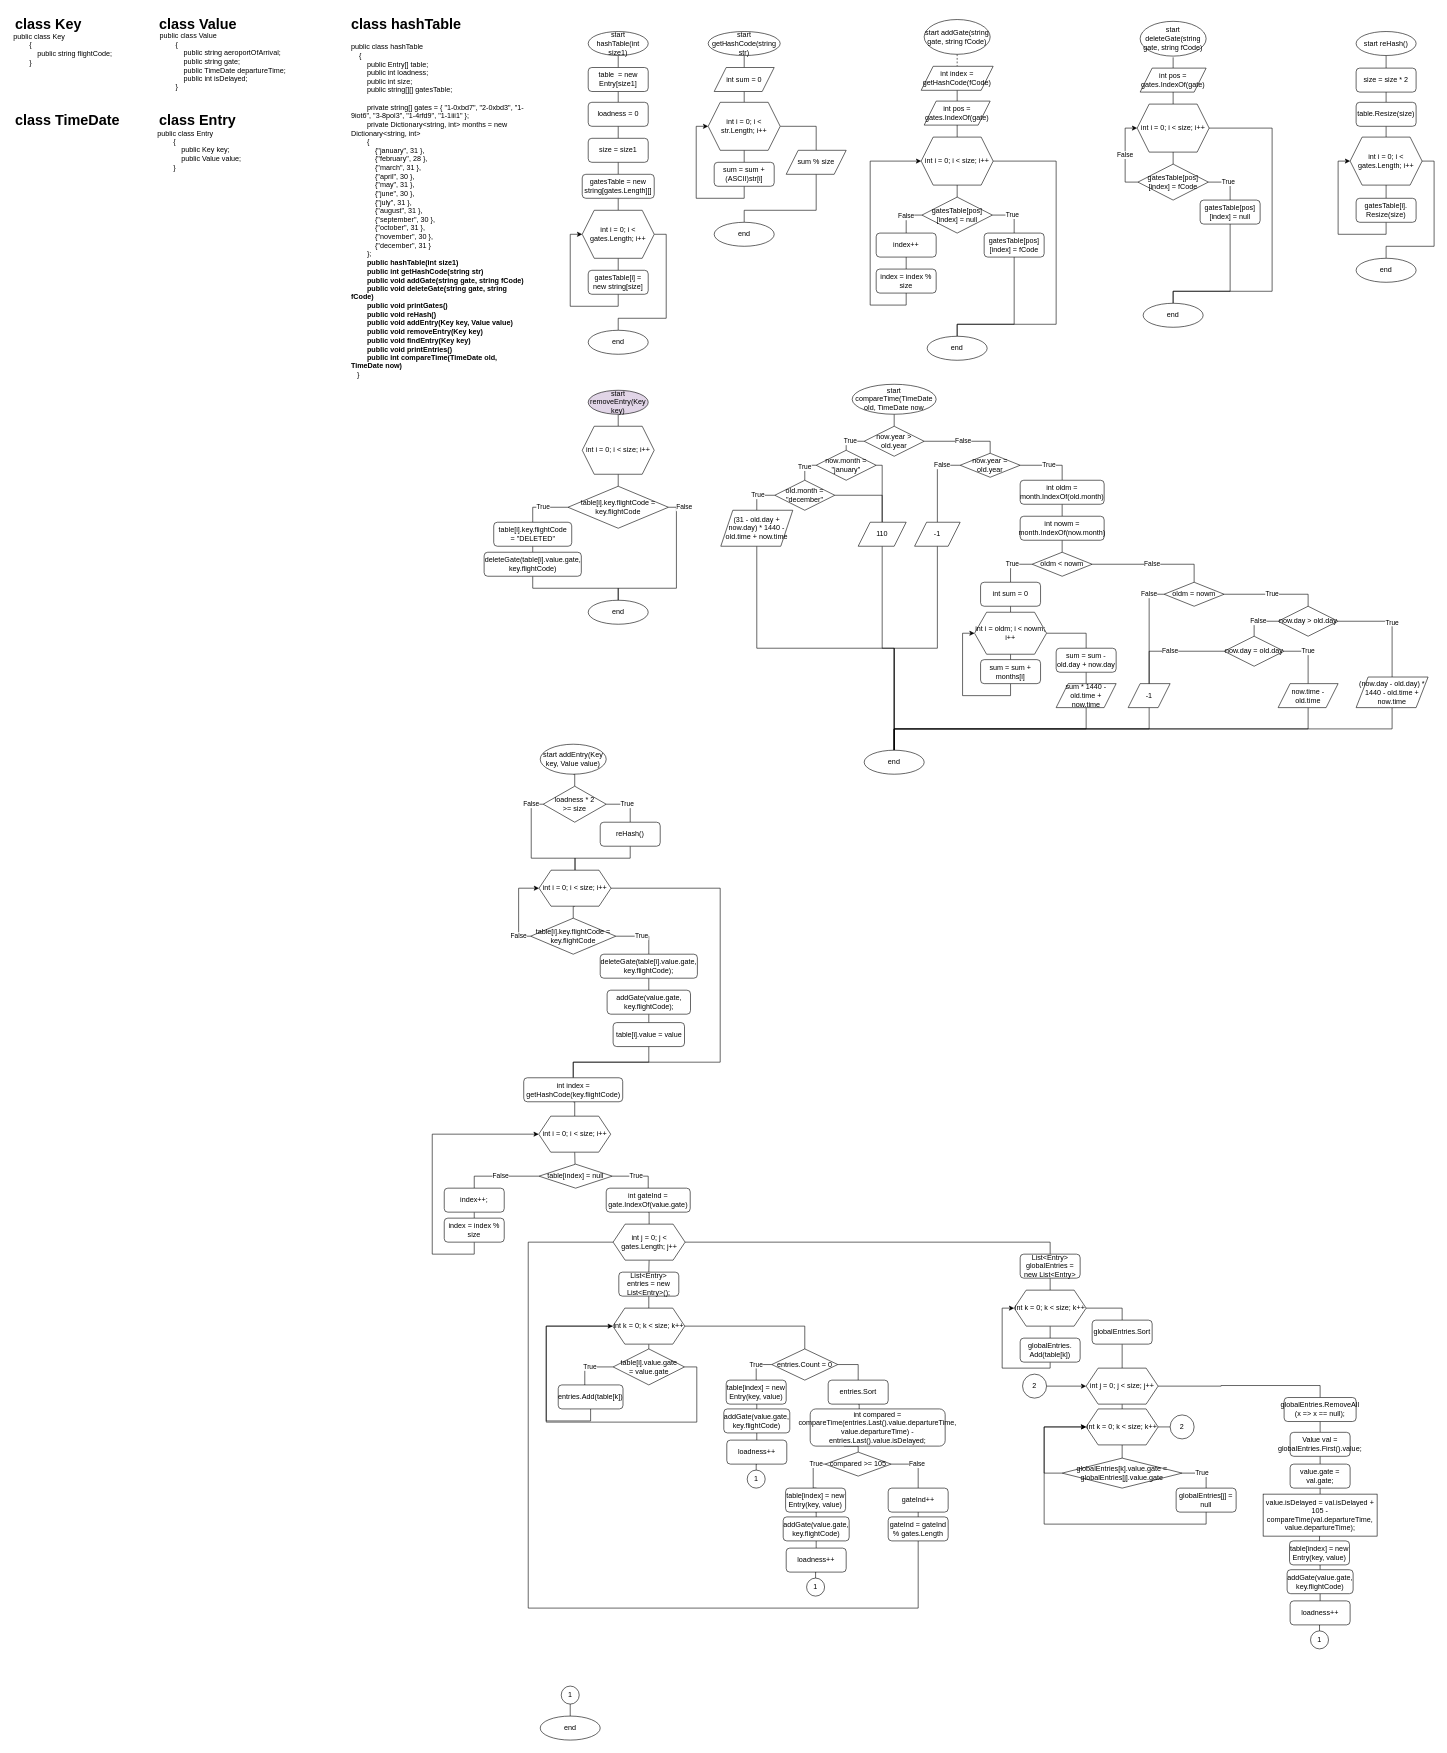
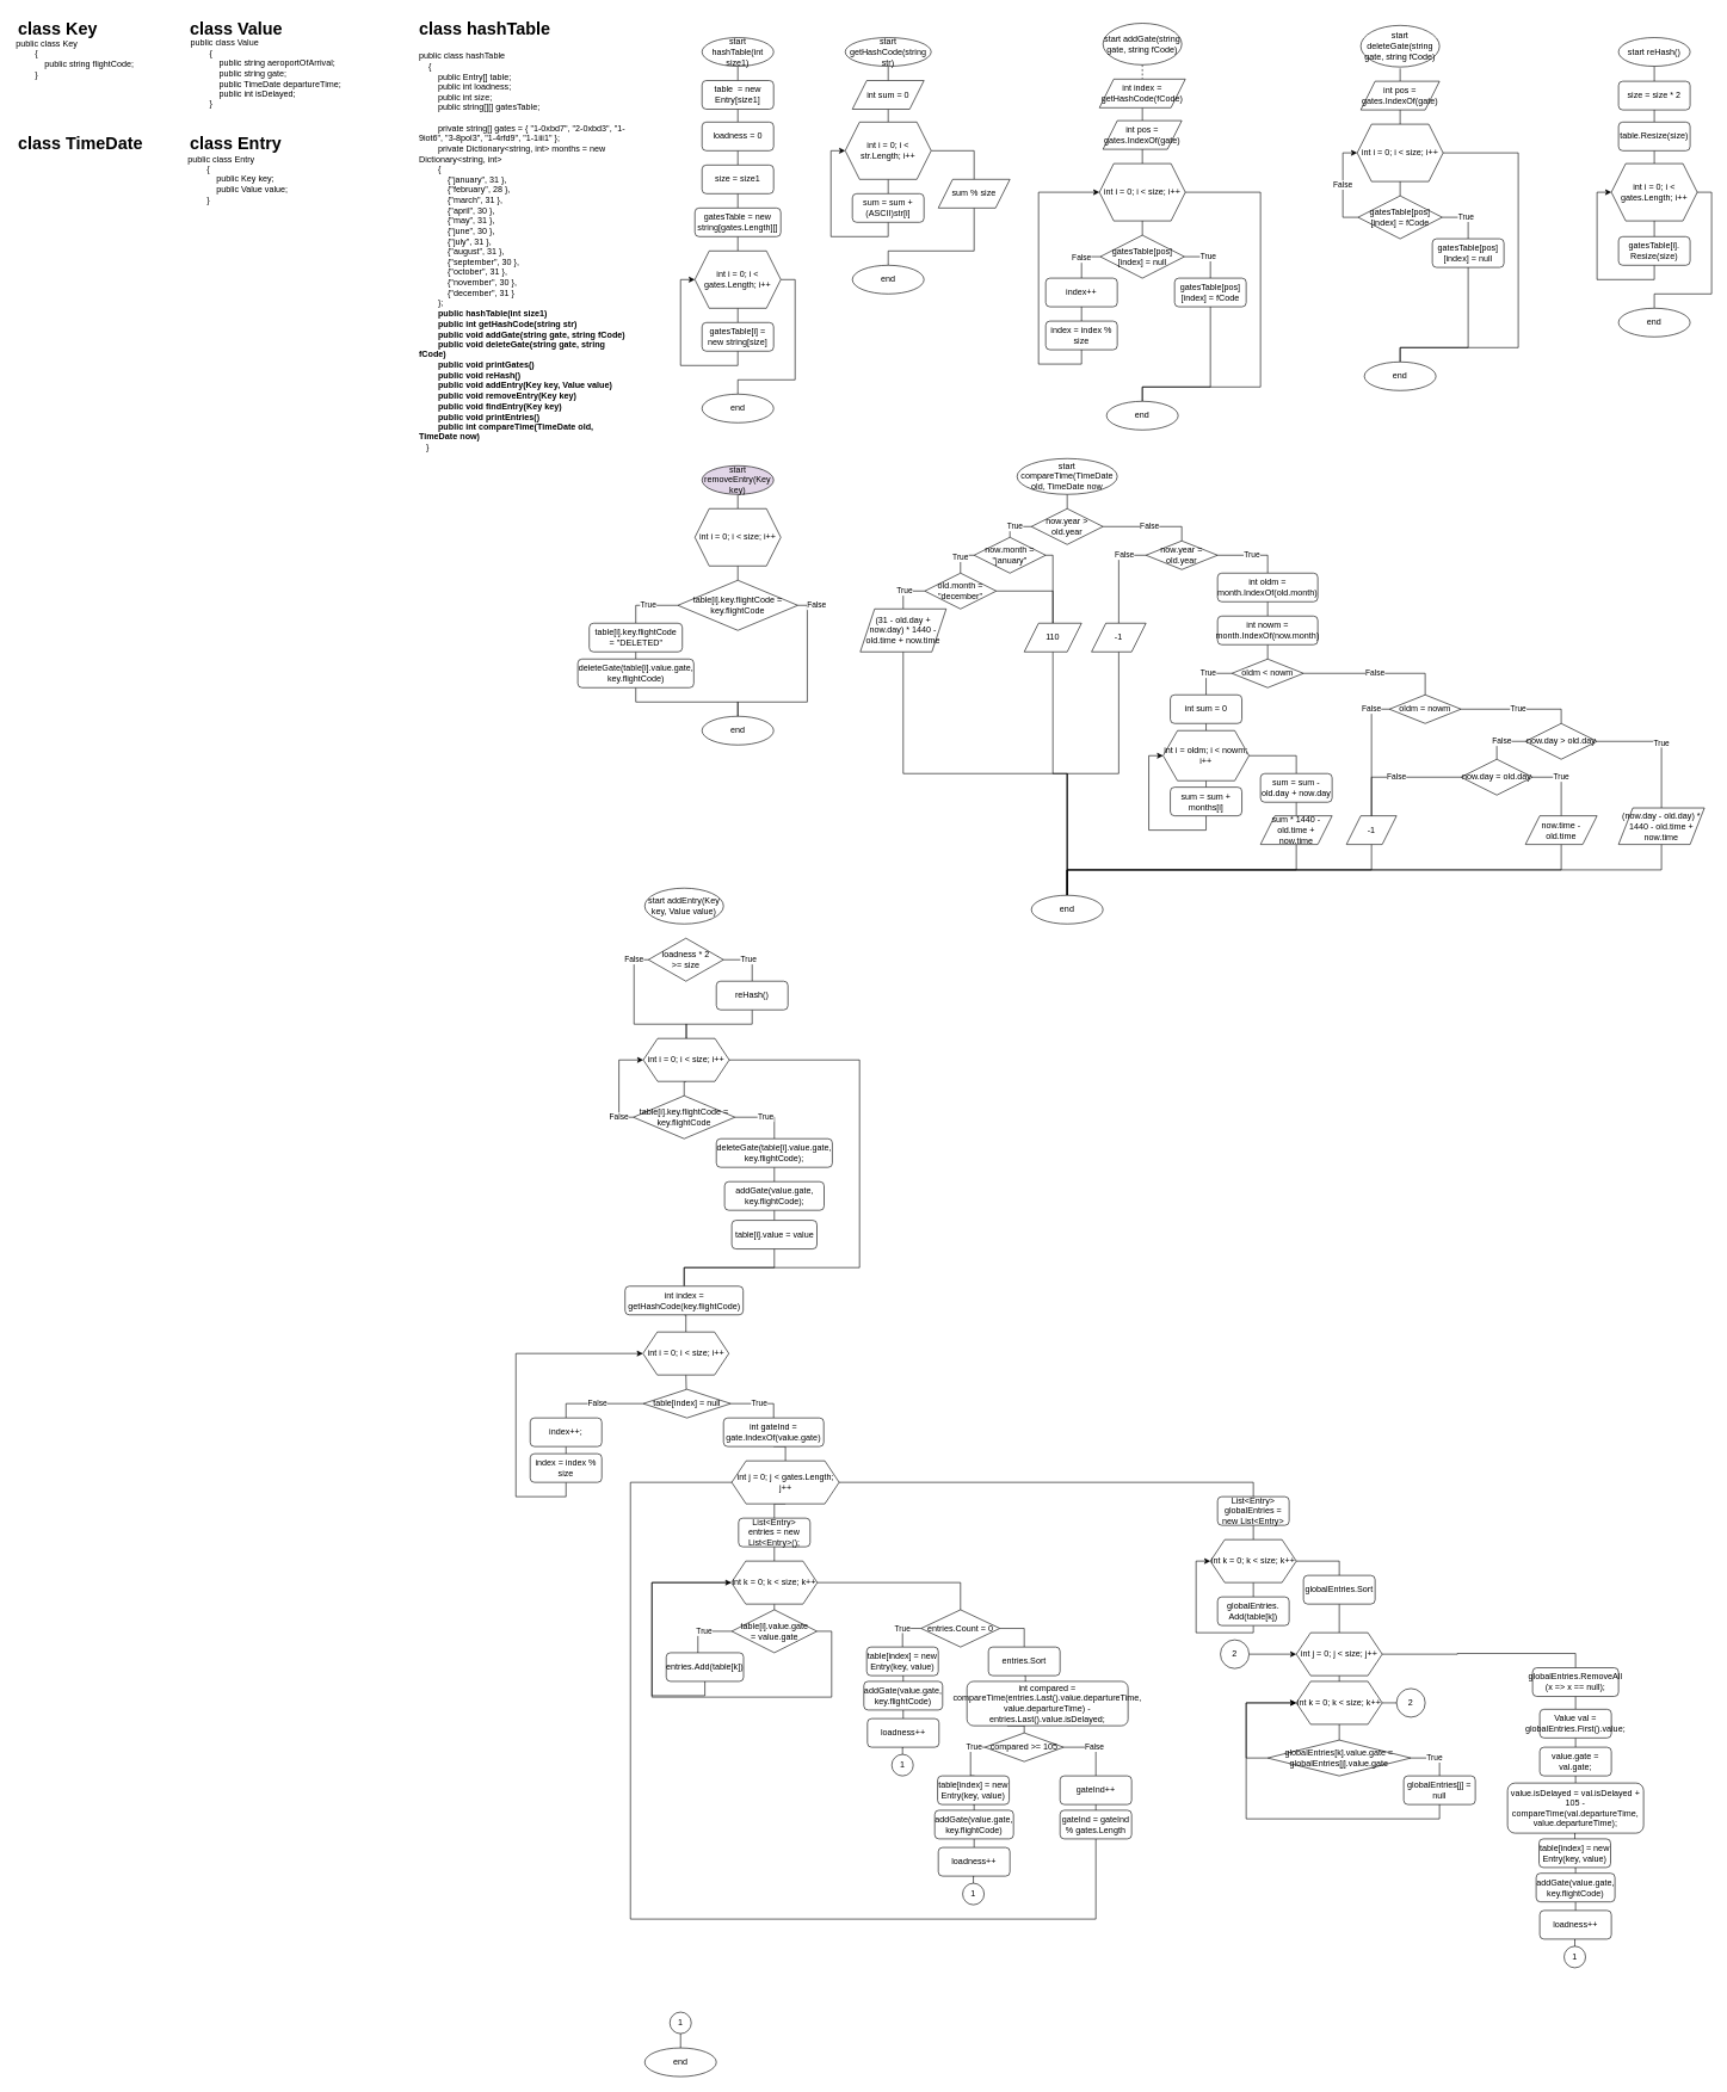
- <mxCell id="148" style="edgeStyle=orthogonalEdgeStyle;rounded=0;orthogonalLoop=1;jettySize=auto;html=1;exitX=0.5;exitY=1;exitDx=0;exitDy=0;entryX=0.5;entryY=0;entryDx=0;entryDy=0;endArrow=none;endFill=0;" edge="1" parent="1" source="149" target="152"><mxGeometry relative="1" as="geometry" /></mxCell>
- <mxCell id="182" value="int j = 0; j &amp;lt; gates.Length; j++" style="shape=hexagon;perimeter=hexagonPerimeter2;whiteSpace=wrap;html=1;fixedSize=1;" vertex="1" parent="1"><mxGeometry x="1021.5" y="2040" width="120" height="60" as="geometry" /></mxCell>
+ <mxCell id="182" value="int j = 0; j &amp;lt; gates.Length; j++" style="shape=hexagon;perimeter=hexagonPerimeter2;whiteSpace=wrap;html=1;fixedSize=1;" vertex="1" parent="1"><mxGeometry x="1021.5" y="2040" width="150" height="60" as="geometry" /></mxCell>
- <mxCell id="251" value="value.isDelayed = val.isDelayed + 105 - compareTime(val.departureTime, value.departureTime);" style="whiteSpace=wrap;html=1;fontSize=12;align=center;rounded=0;" vertex="1" parent="1"><mxGeometry x="2105" y="2490" width="190" height="70" as="geometry" /></mxCell>
+ <mxCell id="251" value="value.isDelayed = val.isDelayed + 105 - compareTime(val.departureTime, value.departureTime);" style="rounded=1;whiteSpace=wrap;html=1;fontSize=12;align=center;" vertex="1" parent="1"><mxGeometry x="2105" y="2490" width="190" height="70" as="geometry" /></mxCell>
